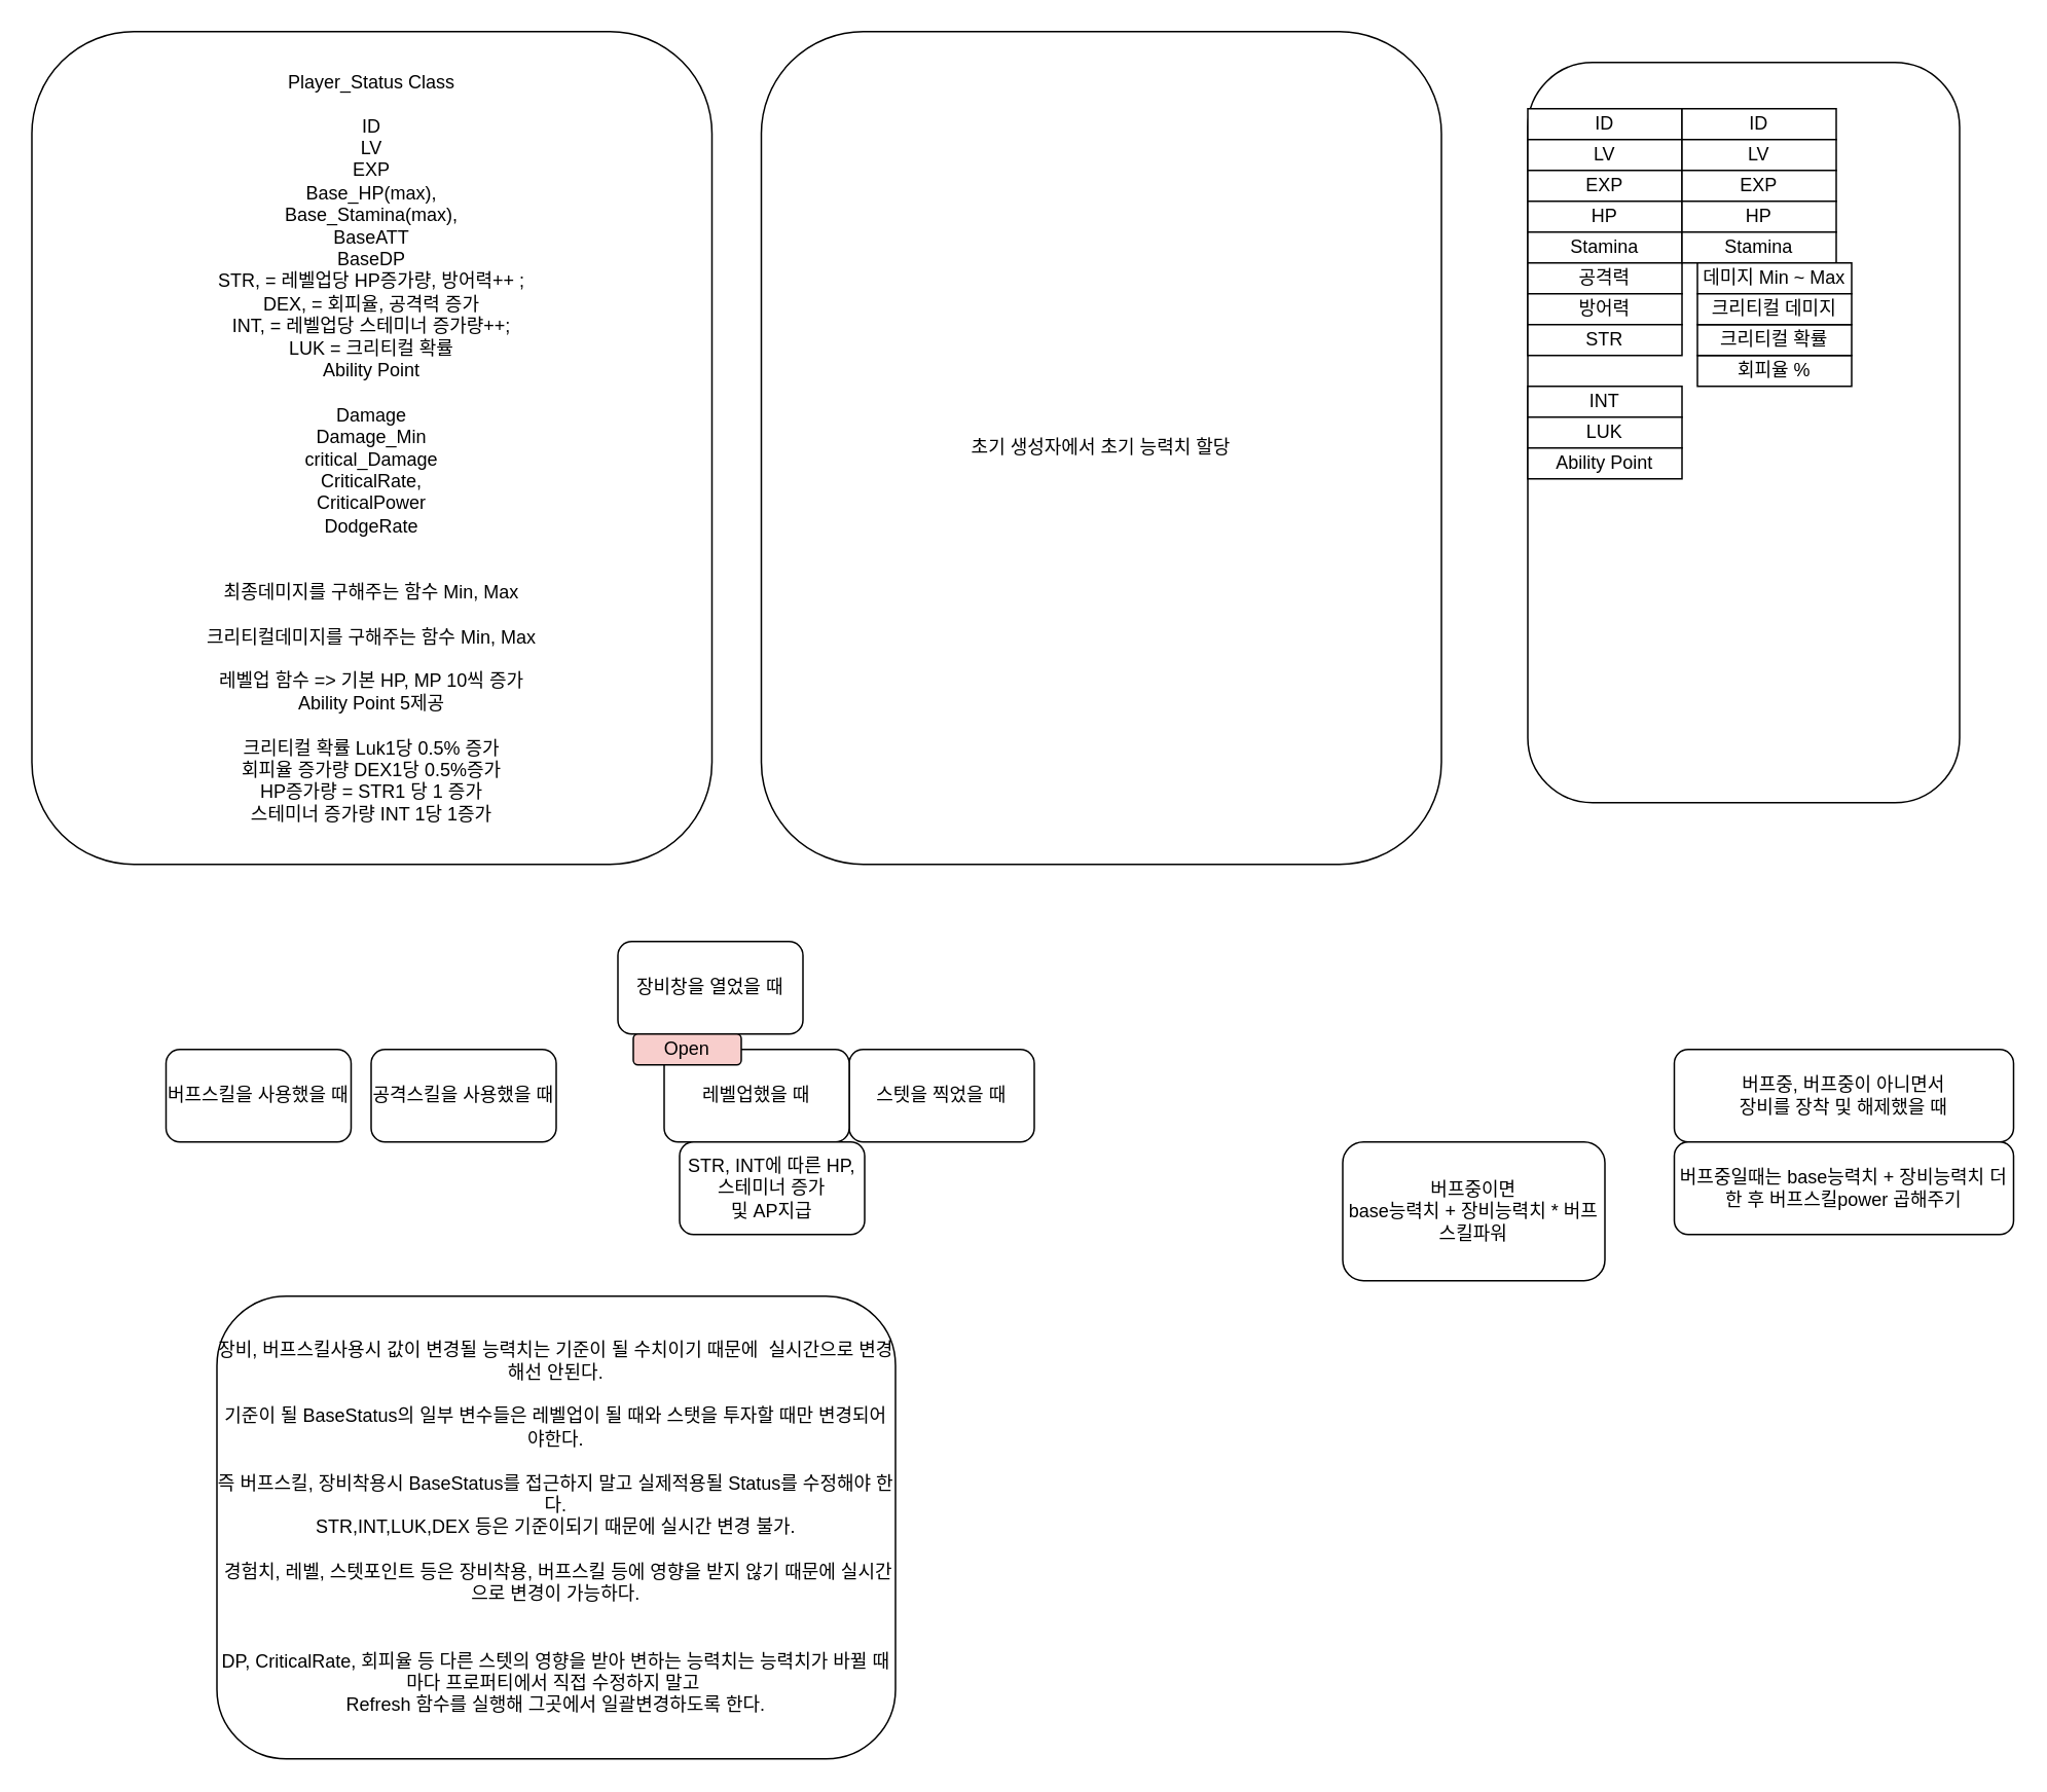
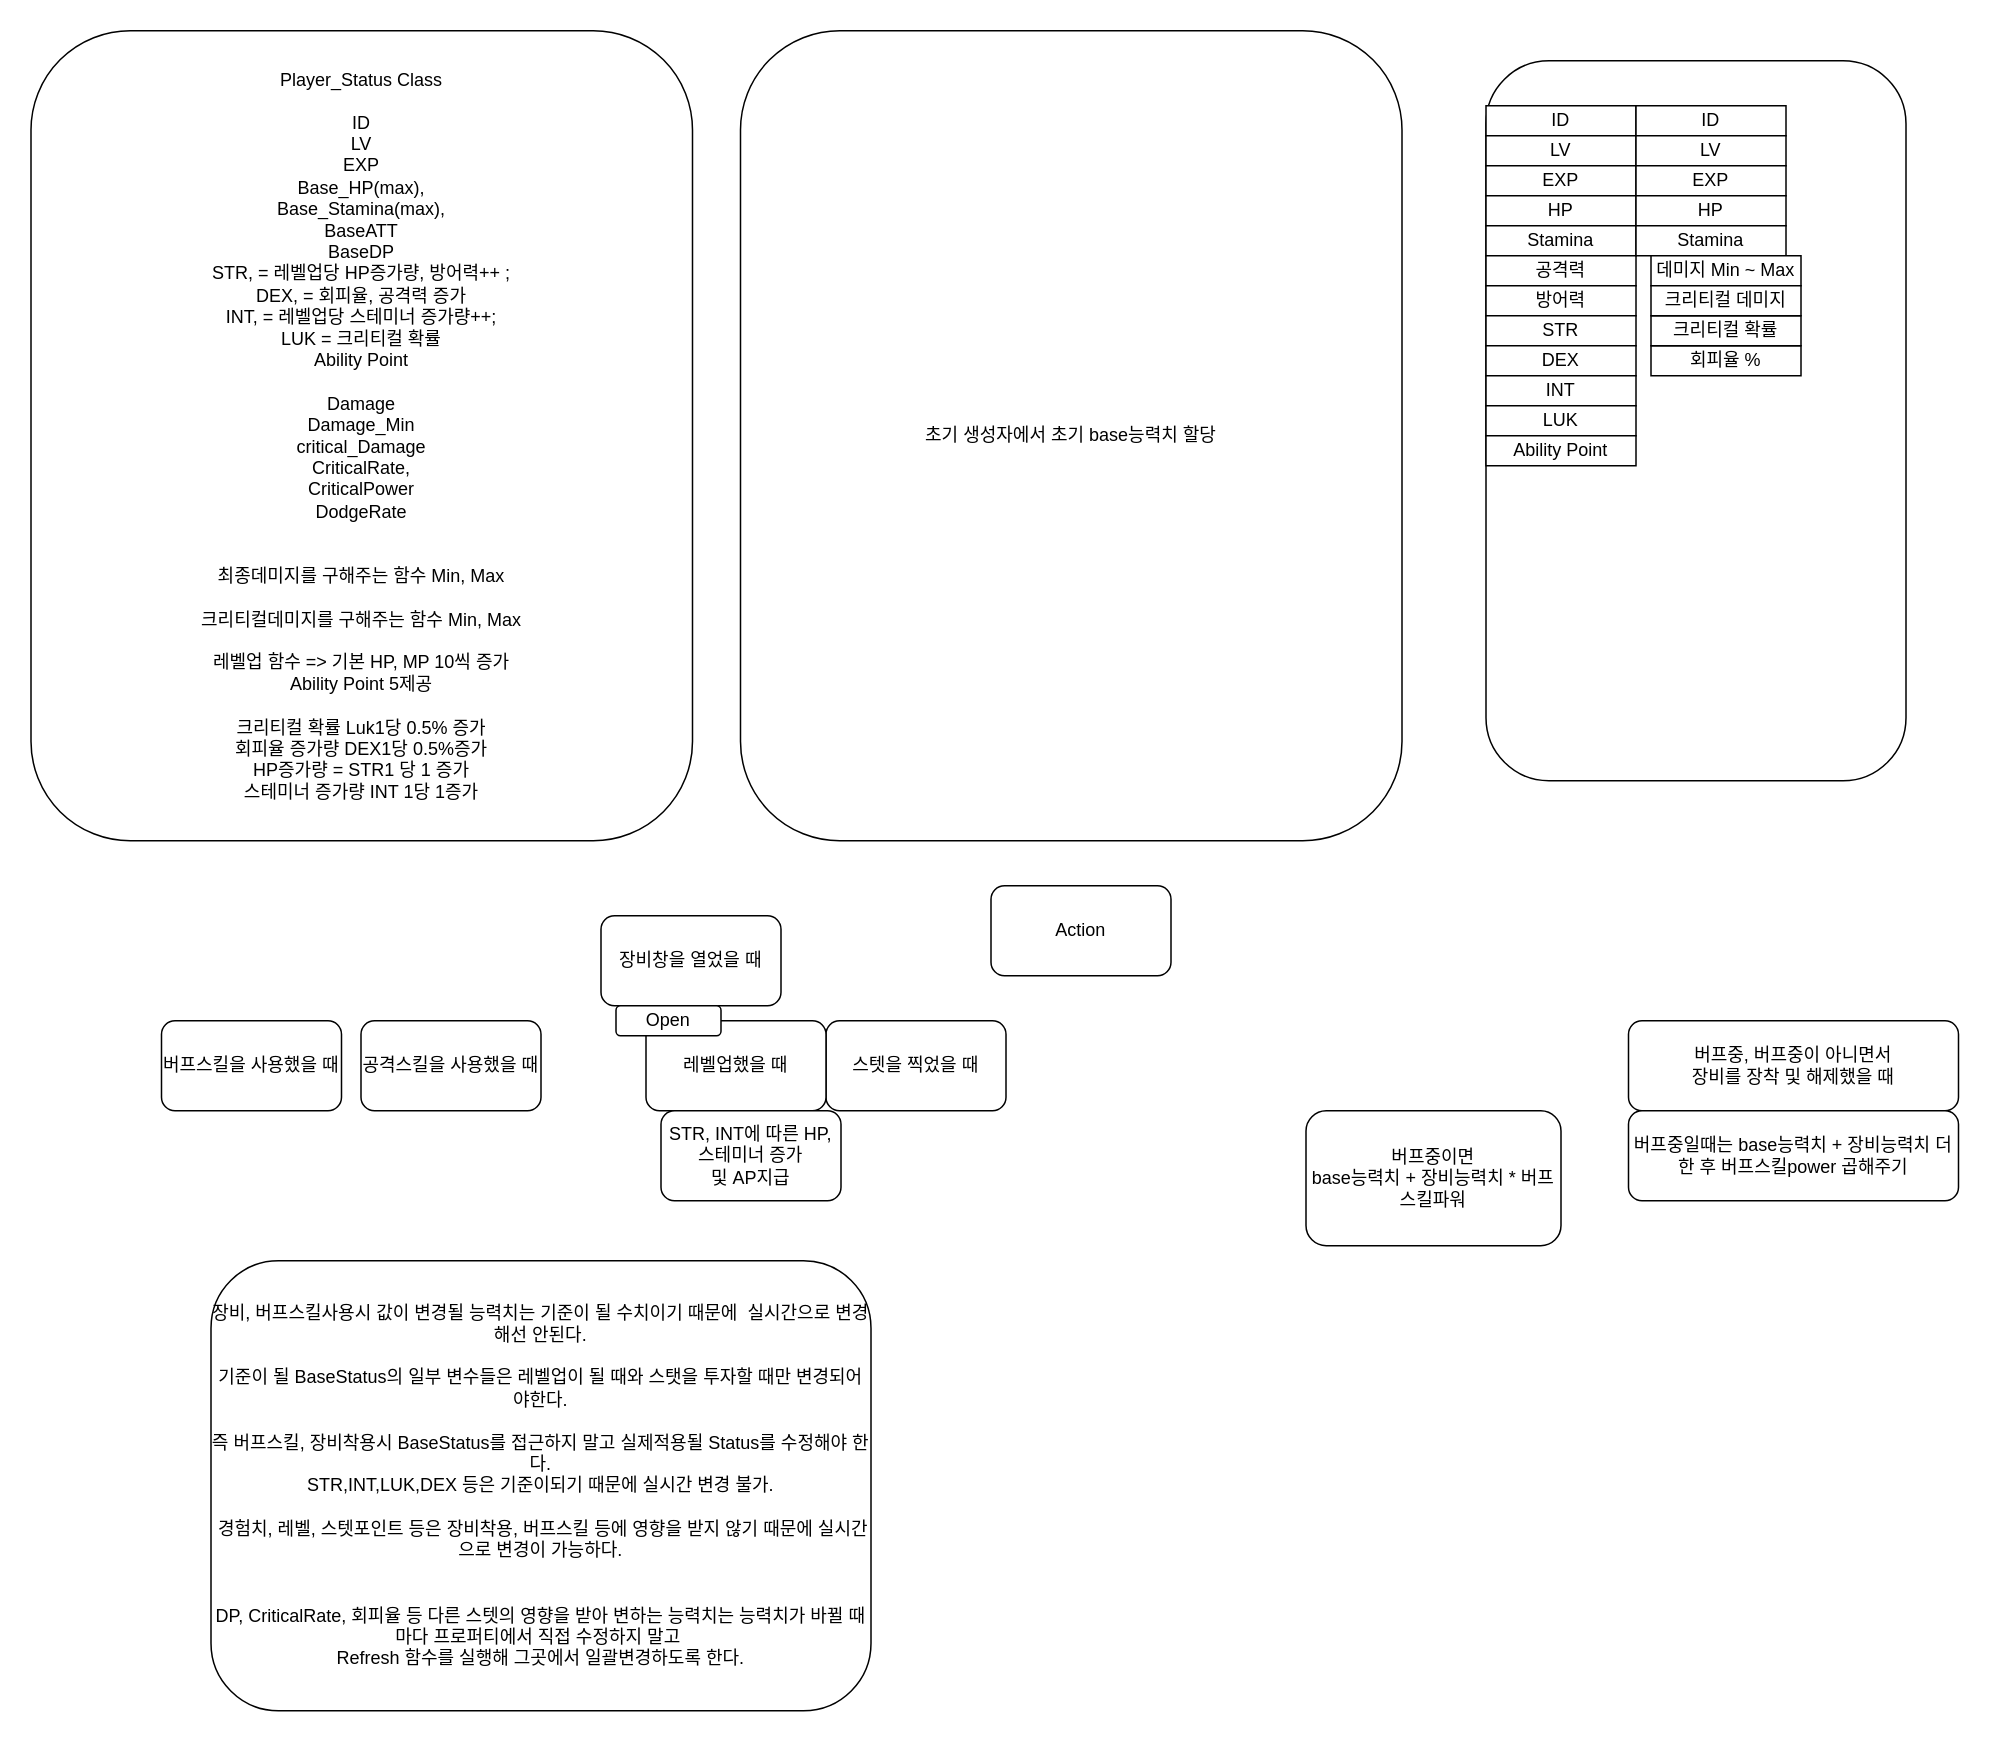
+ <mxCell id="12" value="DEX" style="rounded=0;whiteSpace=wrap;html=1;" parent="1" vertex="1"><mxGeometry x="990" y="230" width="100" height="20" as="geometry" /></mxCell>
- <mxCell id="25" value="초기 생성자에서 초기 능력치 할당" style="rounded=1;whiteSpace=wrap;html=1;" parent="1" vertex="1"><mxGeometry x="493" y="20" width="441" height="540" as="geometry" /></mxCell>
+ <mxCell id="25" value="초기 생성자에서 초기 base능력치 할당" style="rounded=1;whiteSpace=wrap;html=1;" parent="1" vertex="1"><mxGeometry x="493" y="20" width="441" height="540" as="geometry" /></mxCell>
+ <mxCell id="26" value="Action" style="rounded=1;whiteSpace=wrap;html=1;" parent="1" vertex="1"><mxGeometry x="660" y="590" width="120" height="60" as="geometry" /></mxCell>
- <mxCell id="35" value="Open" style="rounded=1;whiteSpace=wrap;html=1;fillColor=#f8cecc;" parent="1" vertex="1"><mxGeometry x="410" y="670" width="70" height="20" as="geometry" /></mxCell>
+ <mxCell id="35" value="Open" style="rounded=1;whiteSpace=wrap;html=1;" parent="1" vertex="1"><mxGeometry x="410" y="670" width="70" height="20" as="geometry" /></mxCell>
